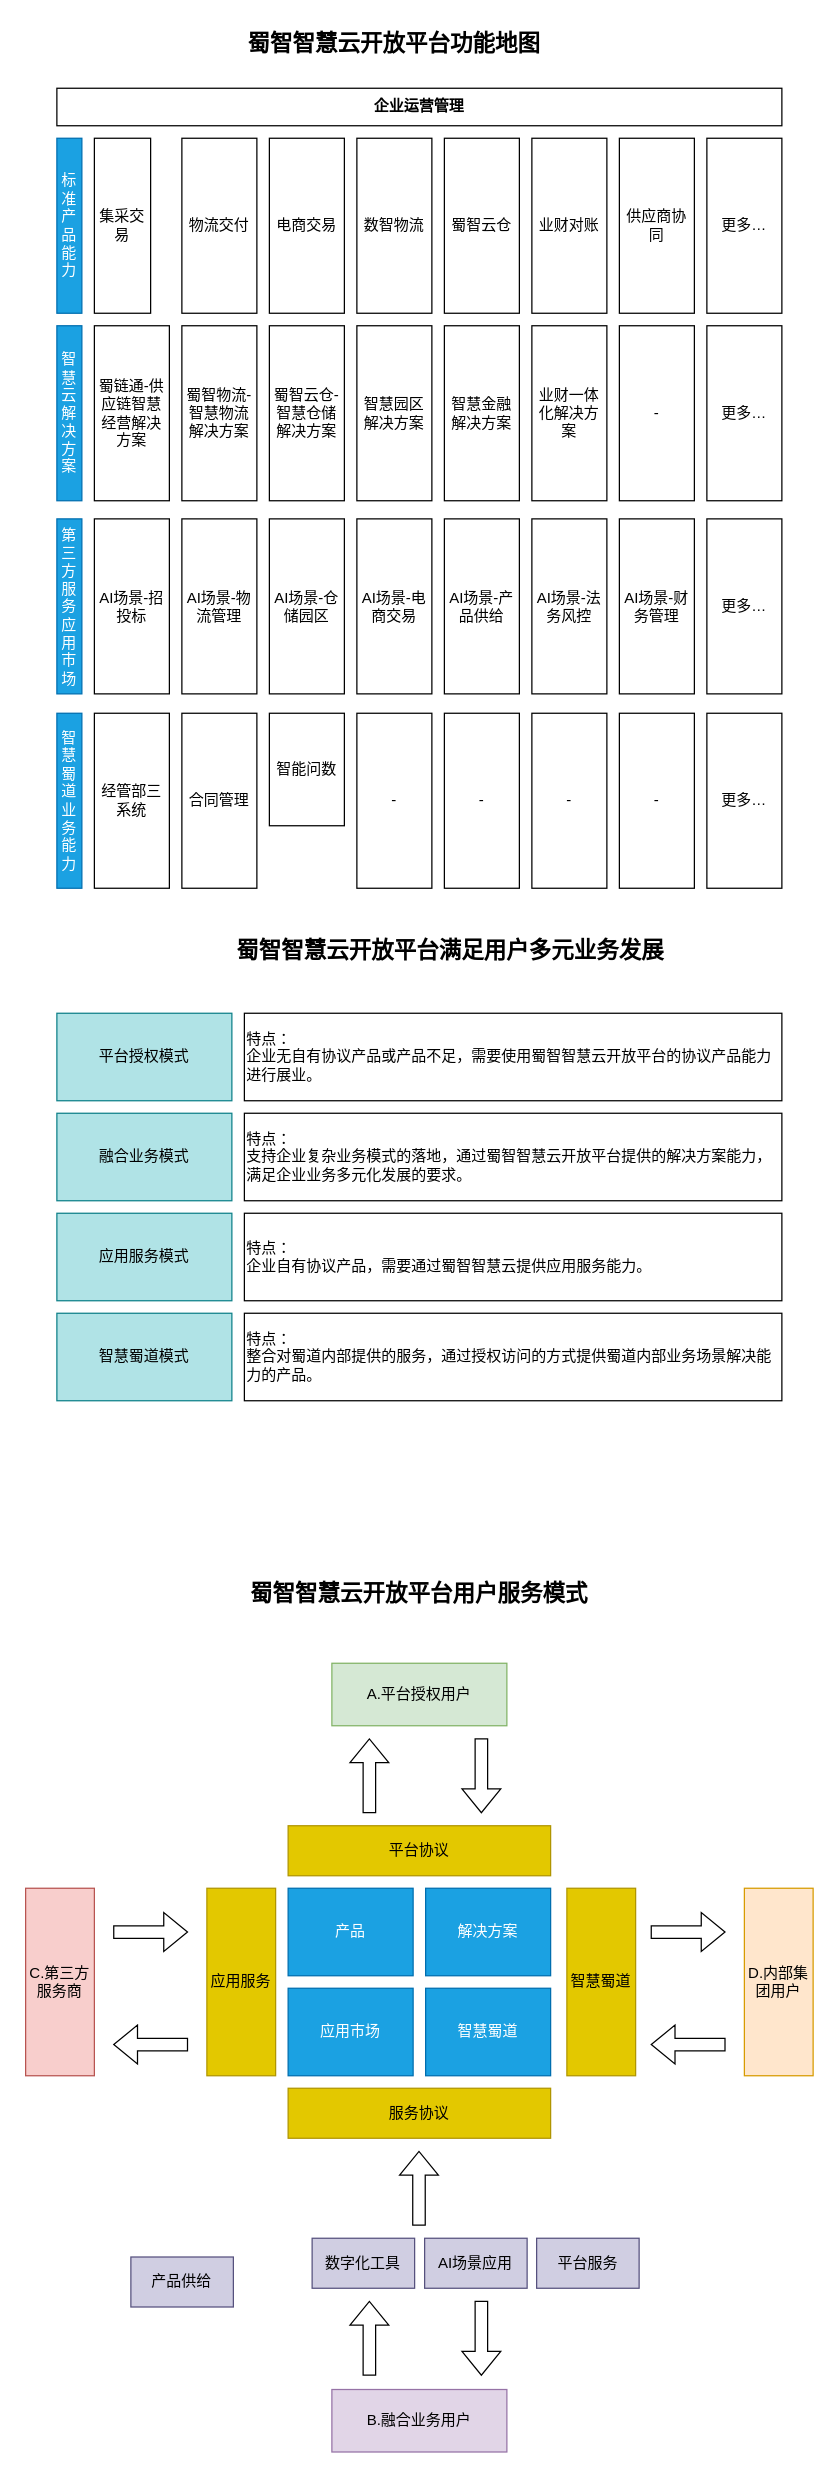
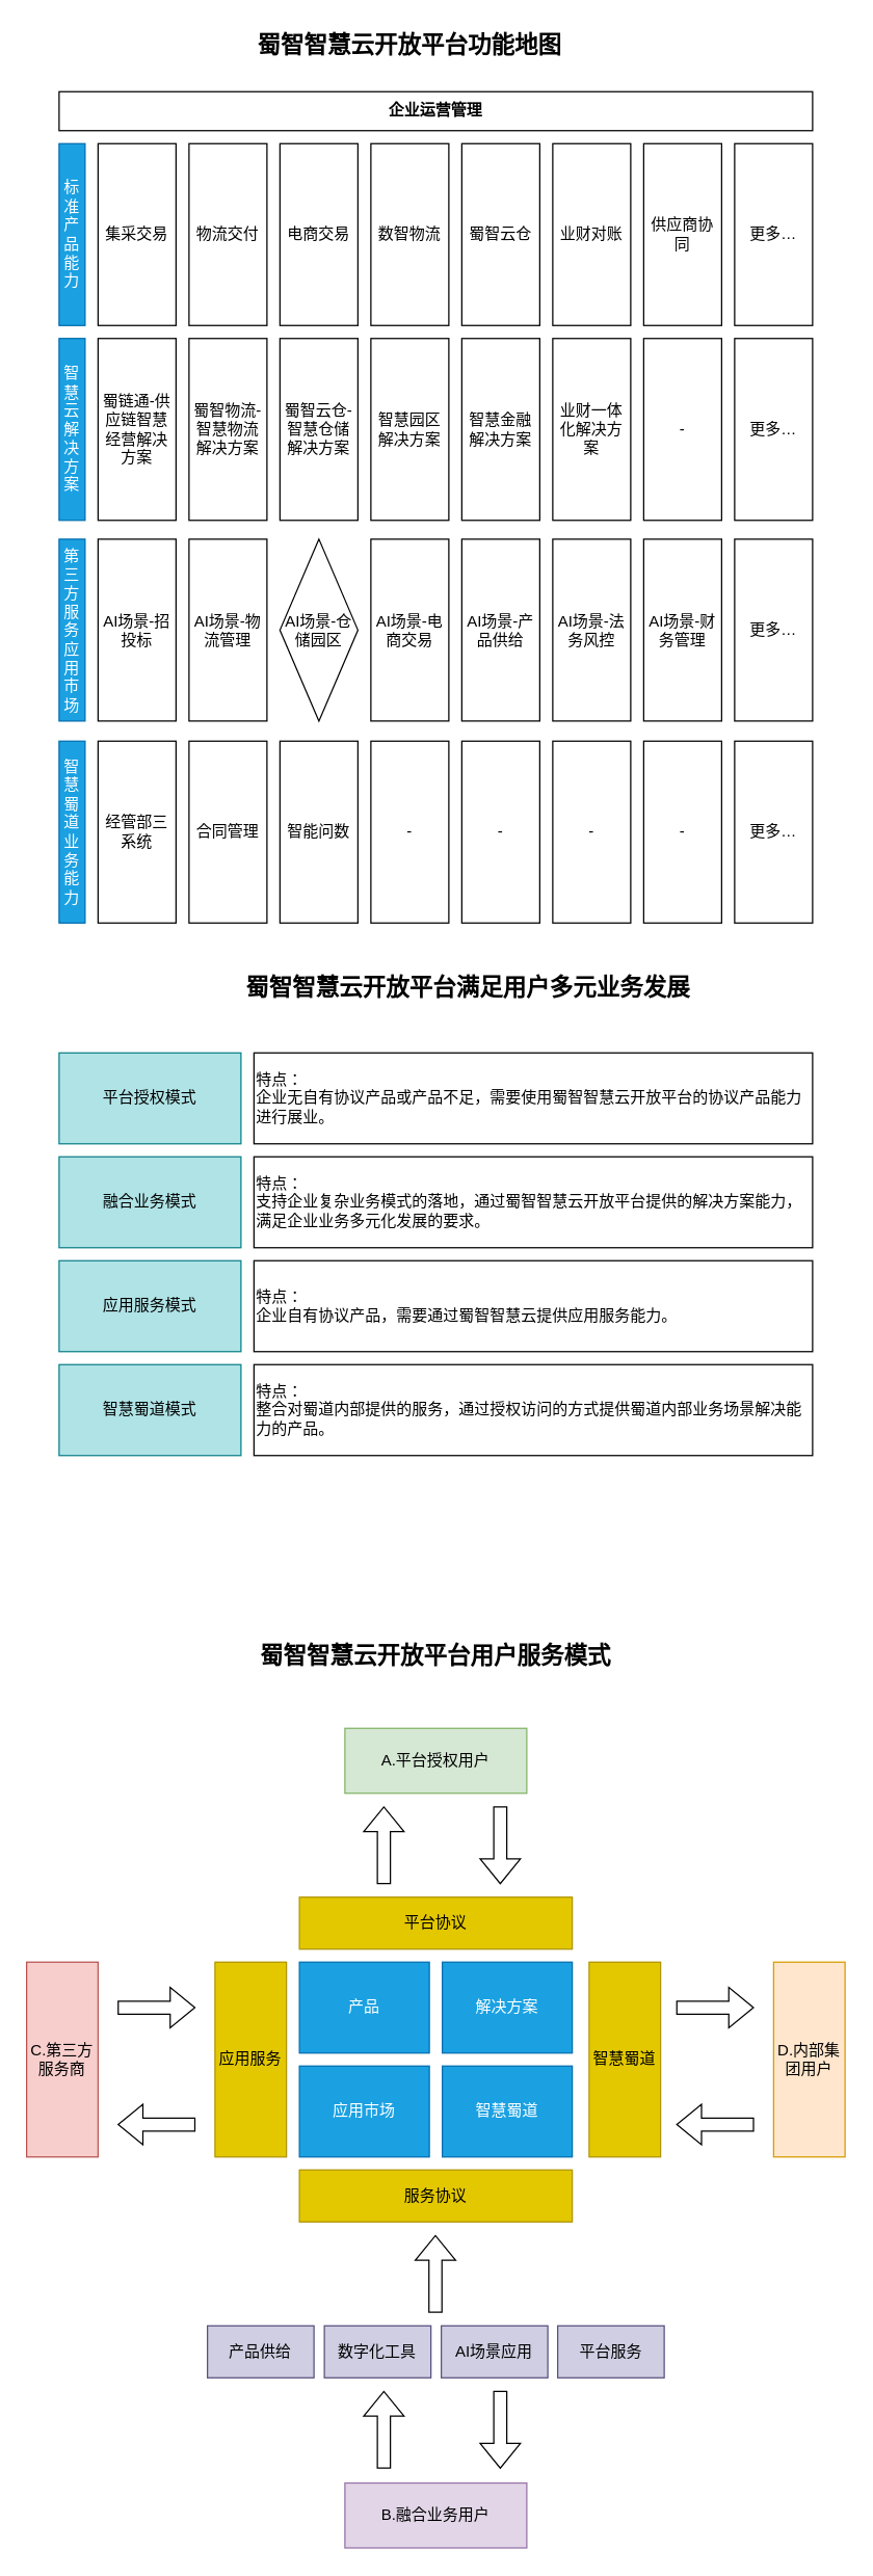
- <mxCell id="8" value="集采交易" style="rounded=0;whiteSpace=wrap;html=1;" vertex="1" parent="1"><mxGeometry x="75" y="110" width="45" height="140" as="geometry" /></mxCell>
+ <mxCell id="8" value="集采交易" style="rounded=0;whiteSpace=wrap;html=1;" vertex="1" parent="1"><mxGeometry x="75" y="110" width="60" height="140" as="geometry" /></mxCell>
- <mxCell id="26" value="AI场景-仓储园区" style="rounded=0;whiteSpace=wrap;html=1;" vertex="1" parent="1"><mxGeometry x="215" y="414.5" width="60" height="140" as="geometry" /></mxCell>
+ <mxCell id="26" value="AI场景-仓储园区" style="rhombus;whiteSpace=wrap;html=1;" vertex="1" parent="1"><mxGeometry x="215" y="414.5" width="60" height="140" as="geometry" /></mxCell>
- <mxCell id="34" value="智能问数" style="rounded=0;whiteSpace=wrap;html=1;" vertex="1" parent="1"><mxGeometry x="215" y="570" width="60" height="90" as="geometry" /></mxCell>
+ <mxCell id="34" value="智能问数" style="rounded=0;whiteSpace=wrap;html=1;" vertex="1" parent="1"><mxGeometry x="215" y="570" width="60" height="140" as="geometry" /></mxCell>
- <mxCell id="66" value="产品供给" style="rounded=0;whiteSpace=wrap;html=1;fillColor=#d0cee2;strokeColor=#56517e;" vertex="1" parent="1"><mxGeometry x="104.2" y="1805" width="82" height="40" as="geometry" /></mxCell>
+ <mxCell id="66" value="产品供给" style="rounded=0;whiteSpace=wrap;html=1;fillColor=#d0cee2;strokeColor=#56517e;" vertex="1" parent="1"><mxGeometry x="159.2" y="1790" width="82" height="40" as="geometry" /></mxCell>
